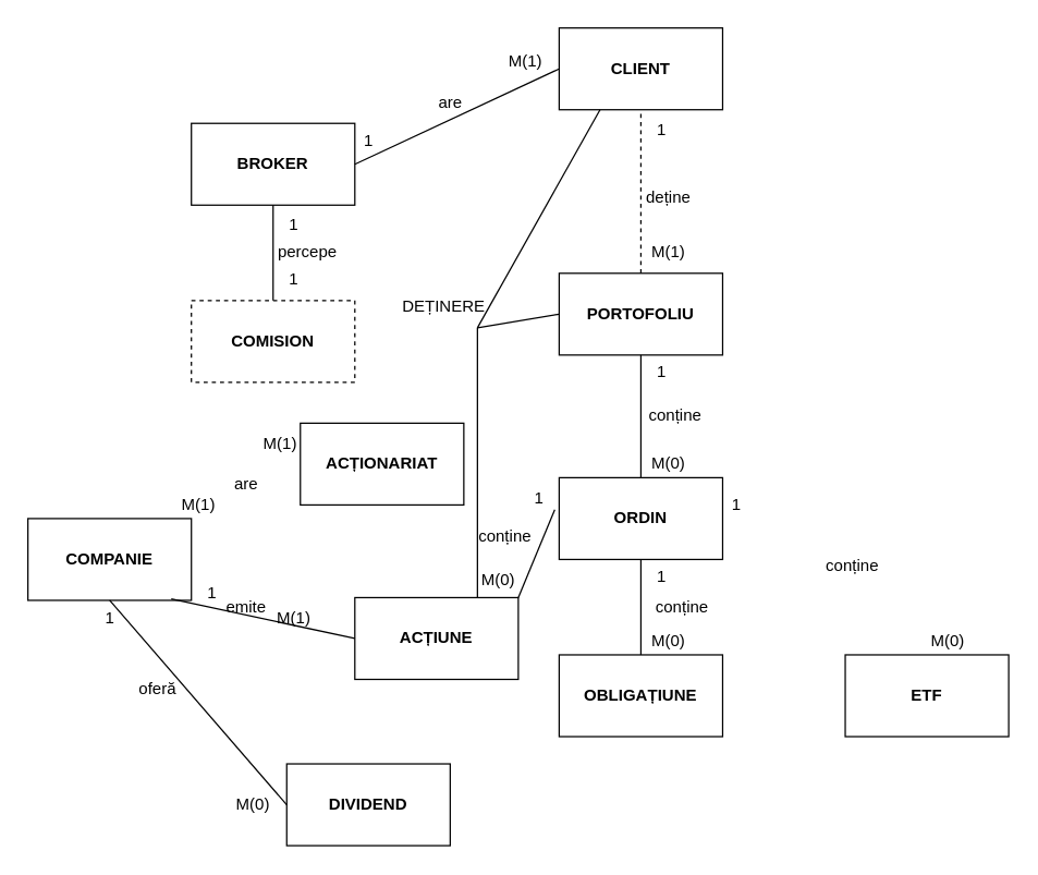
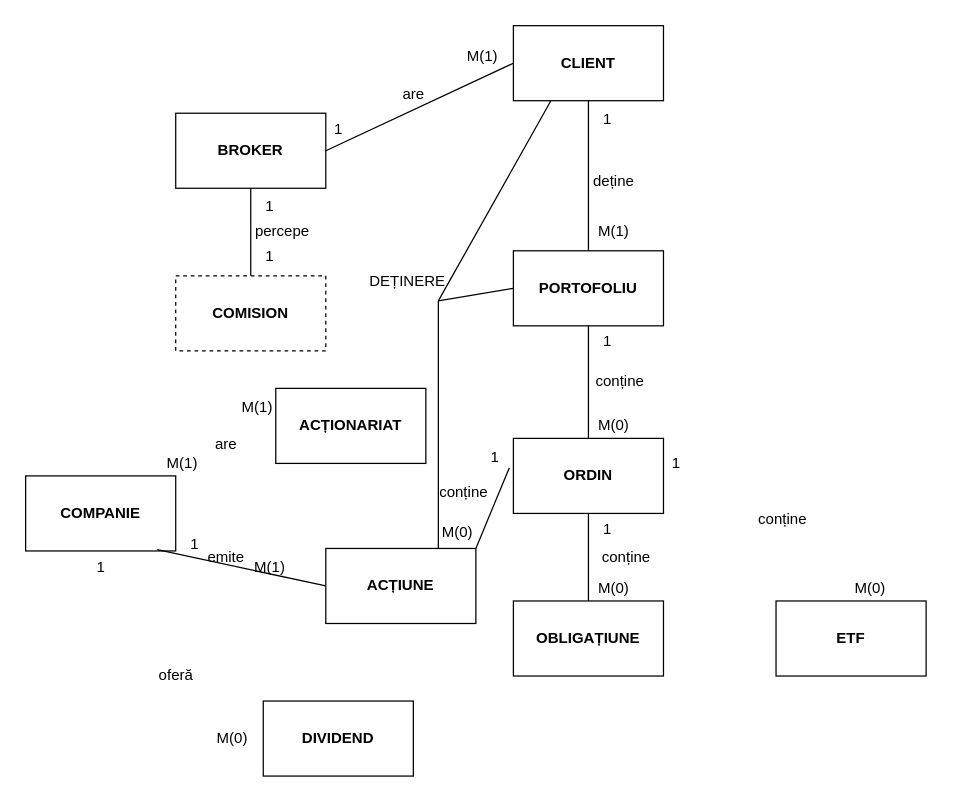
- <mxCell id="17" value="" style="endArrow=none;html=1;rounded=0;entryX=0.5;entryY=1;entryDx=0;entryDy=0;exitX=0.5;exitY=0;exitDx=0;exitDy=0;dashed=1;" parent="1" source="6" target="7" edge="1"><mxGeometry width="50" height="50" relative="1" as="geometry"><mxPoint x="469.5" y="220" as="sourcePoint" /><mxPoint x="480" y="160" as="targetPoint" /></mxGeometry></mxCell>
+ <mxCell id="17" value="" style="endArrow=none;html=1;rounded=0;entryX=0.5;entryY=1;entryDx=0;entryDy=0;exitX=0.5;exitY=0;exitDx=0;exitDy=0;" parent="1" source="6" target="7" edge="1"><mxGeometry width="50" height="50" relative="1" as="geometry"><mxPoint x="469.5" y="220" as="sourcePoint" /><mxPoint x="480" y="160" as="targetPoint" /></mxGeometry></mxCell>
- <mxCell id="30" value="oferă" style="text;html=1;align=center;verticalAlign=middle;resizable=0;points=[];autosize=1;strokeColor=none;fillColor=none;" parent="1" vertex="1"><mxGeometry x="90" y="490" width="50" height="30" as="geometry" /></mxCell>
+ <mxCell id="30" value="oferă" style="text;html=1;align=center;verticalAlign=middle;resizable=0;points=[];autosize=1;strokeColor=none;fillColor=none;" parent="1" vertex="1"><mxGeometry x="115" y="525" width="50" height="30" as="geometry" /></mxCell>
- <mxCell id="29" value="" style="endArrow=none;html=1;rounded=0;exitX=0;exitY=0.5;exitDx=0;exitDy=0;entryX=0.5;entryY=1;entryDx=0;entryDy=0;" parent="1" source="11" target="3" edge="1"><mxGeometry width="50" height="50" relative="1" as="geometry"><mxPoint x="50" y="490" as="sourcePoint" /><mxPoint x="100" y="440" as="targetPoint" /></mxGeometry></mxCell>
